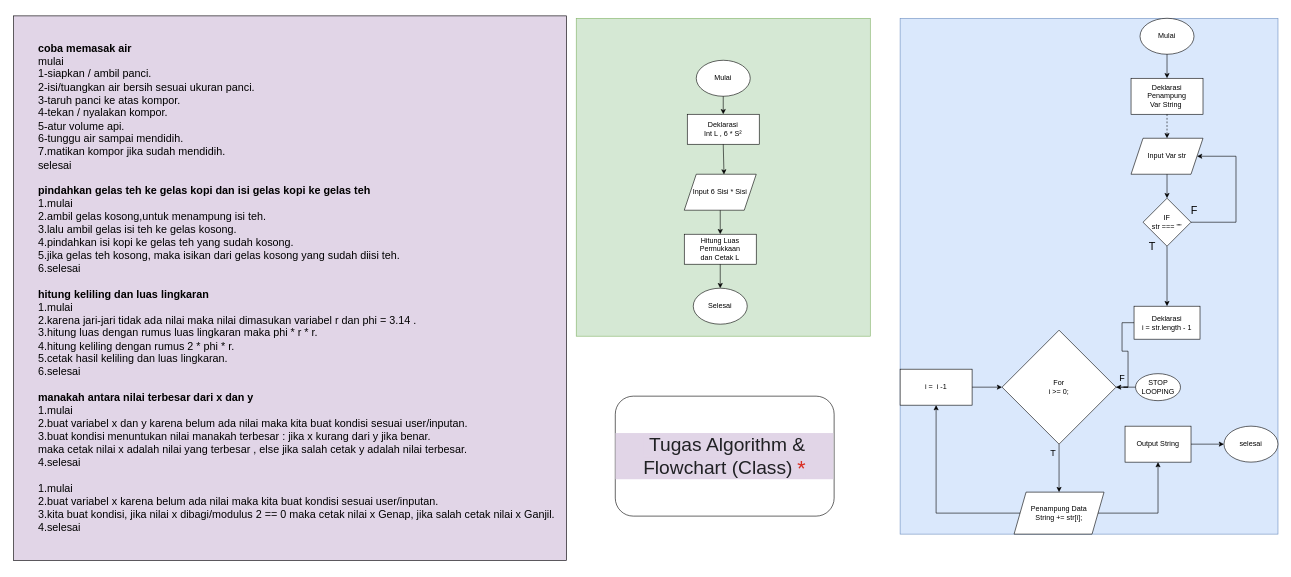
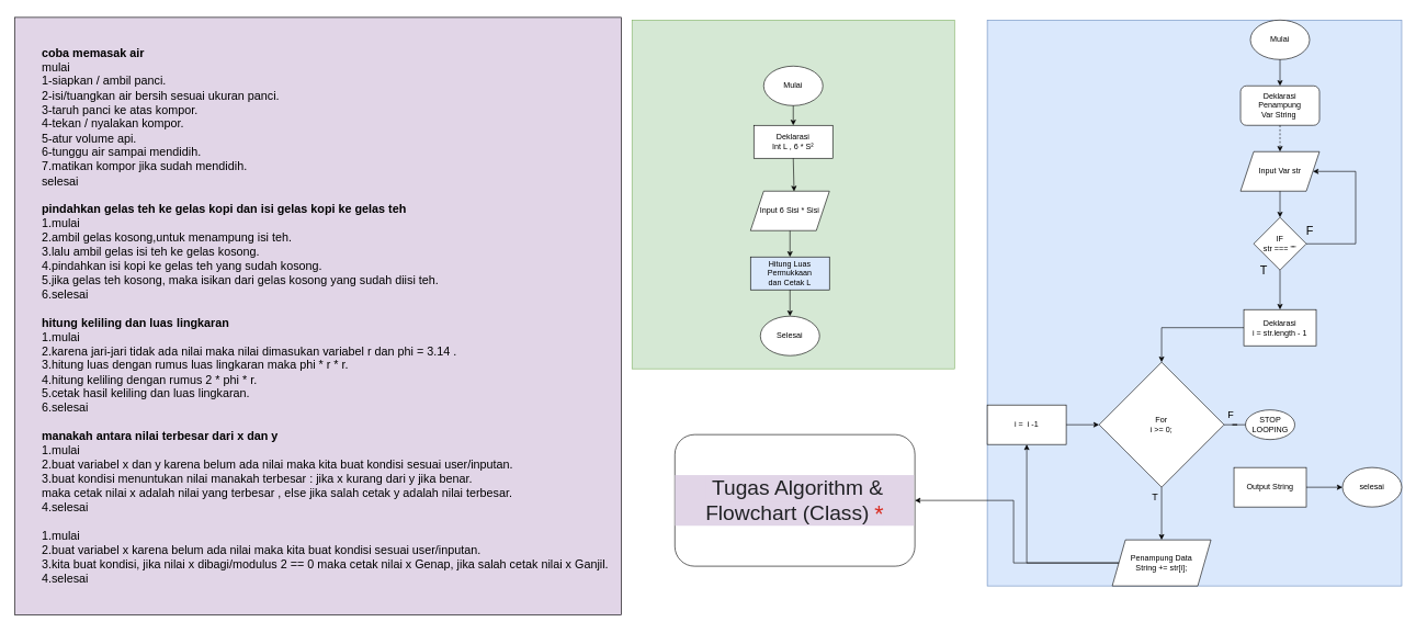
- <mxCell id="17" value="Deklarasi Penampung&lt;br&gt;Var String&amp;nbsp;" style="whiteSpace=wrap;html=1;" vertex="1" parent="14"><mxGeometry x="385" y="100" width="120" height="60" as="geometry" /></mxCell>
+ <mxCell id="17" value="Deklarasi Penampung&lt;br&gt;Var String&amp;nbsp;" style="whiteSpace=wrap;html=1;rounded=1;" vertex="1" parent="14"><mxGeometry x="385" y="100" width="120" height="60" as="geometry" /></mxCell>
- <mxCell id="10" value="Hitung Luas Permukkaan&lt;br&gt;dan Cetak L" style="whiteSpace=wrap;html=1;" vertex="1" parent="3"><mxGeometry x="180.12" y="360" width="120" height="50" as="geometry" /></mxCell>
+ <mxCell id="10" value="Hitung Luas Permukkaan&lt;br&gt;dan Cetak L" style="whiteSpace=wrap;html=1;fillColor=#dae8fc;" vertex="1" parent="3"><mxGeometry x="180.12" y="360" width="120" height="50" as="geometry" /></mxCell>
- <mxCell id="28" value="Deklarasi&lt;br&gt;i = str.length - 1" style="rounded=0;whiteSpace=wrap;html=1;" vertex="1" parent="14"><mxGeometry x="390" y="480" width="110" height="55" as="geometry" /></mxCell>
+ <mxCell id="28" value="Deklarasi&lt;br&gt;i = str.length - 1" style="rounded=0;whiteSpace=wrap;html=1;" vertex="1" parent="14"><mxGeometry x="390" y="440" width="110" height="55" as="geometry" /></mxCell>
- <mxCell id="37" value="" style="edgeStyle=orthogonalEdgeStyle;rounded=0;orthogonalLoop=1;jettySize=auto;html=1;fontSize=15;" edge="1" parent="14" source="25" target="36"><mxGeometry relative="1" as="geometry" /></mxCell>
+ <mxCell id="37" value="" style="edgeStyle=orthogonalEdgeStyle;rounded=0;orthogonalLoop=1;jettySize=auto;html=1;fontSize=15;" edge="1" parent="14" source="25" target="42"><mxGeometry relative="1" as="geometry" /></mxCell>
